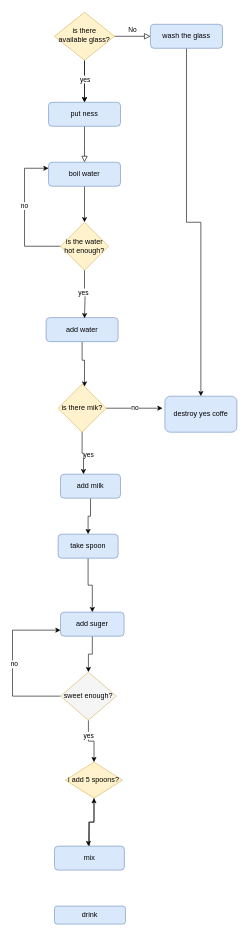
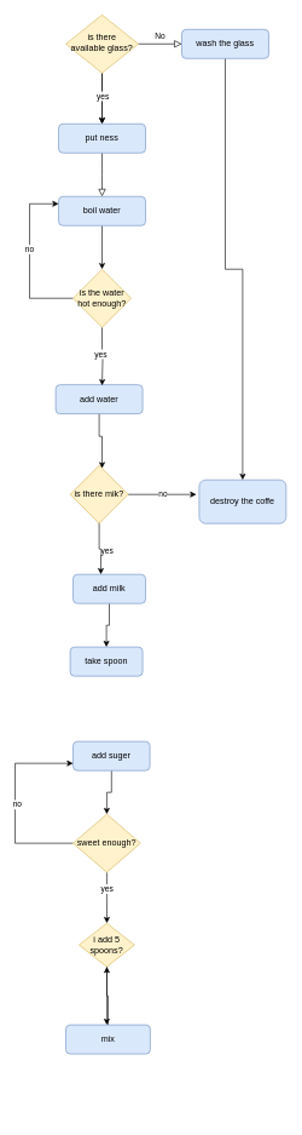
- <mxCell id="29" value="destroy yes coffe" style="rounded=1;whiteSpace=wrap;html=1;fillColor=#dae8fc;strokeColor=#6c8ebf;" vertex="1" parent="1"><mxGeometry x="274" y="660" width="120" height="60" as="geometry" /></mxCell>
+ <mxCell id="29" value="destroy the coffe" style="rounded=1;whiteSpace=wrap;html=1;fillColor=#dae8fc;strokeColor=#6c8ebf;" vertex="1" parent="1"><mxGeometry x="274" y="660" width="120" height="60" as="geometry" /></mxCell>
- <mxCell id="30" style="edgeStyle=orthogonalEdgeStyle;rounded=0;orthogonalLoop=1;jettySize=auto;html=1;exitX=0.5;exitY=1;exitDx=0;exitDy=0;entryX=0.5;entryY=0;entryDx=0;entryDy=0;" edge="1" parent="1" source="31" target="33"><mxGeometry relative="1" as="geometry" /></mxCell>
- <mxCell id="38" value="sweet enough?" style="rhombus;whiteSpace=wrap;html=1;fillColor=#f5f5f5;strokeColor=#d6b656;" vertex="1" parent="1"><mxGeometry x="100" y="1120" width="93" height="80" as="geometry" /></mxCell>
+ <mxCell id="38" value="sweet enough?" style="rhombus;whiteSpace=wrap;html=1;fillColor=#fff2cc;strokeColor=#d6b656;" vertex="1" parent="1"><mxGeometry x="100" y="1120" width="93" height="80" as="geometry" /></mxCell>
- <mxCell id="40" value="i add 5 spoons?" style="rhombus;whiteSpace=wrap;html=1;fillColor=#fff2cc;strokeColor=#d6b656;" vertex="1" parent="1"><mxGeometry x="108.25" y="1270" width="95" height="60" as="geometry" /></mxCell>
+ <mxCell id="40" value="i add 5 spoons?" style="rhombus;whiteSpace=wrap;html=1;fillColor=#fff2cc;strokeColor=#d6b656;" vertex="1" parent="1"><mxGeometry x="108.25" y="1270" width="76.5" height="60" as="geometry" /></mxCell>
- <mxCell id="43" value="drink" style="rounded=1;whiteSpace=wrap;html=1;fillColor=#dae8fc;strokeColor=#6c8ebf;" vertex="1" parent="1"><mxGeometry x="90" y="1510" width="118.25" height="30" as="geometry" /></mxCell>
